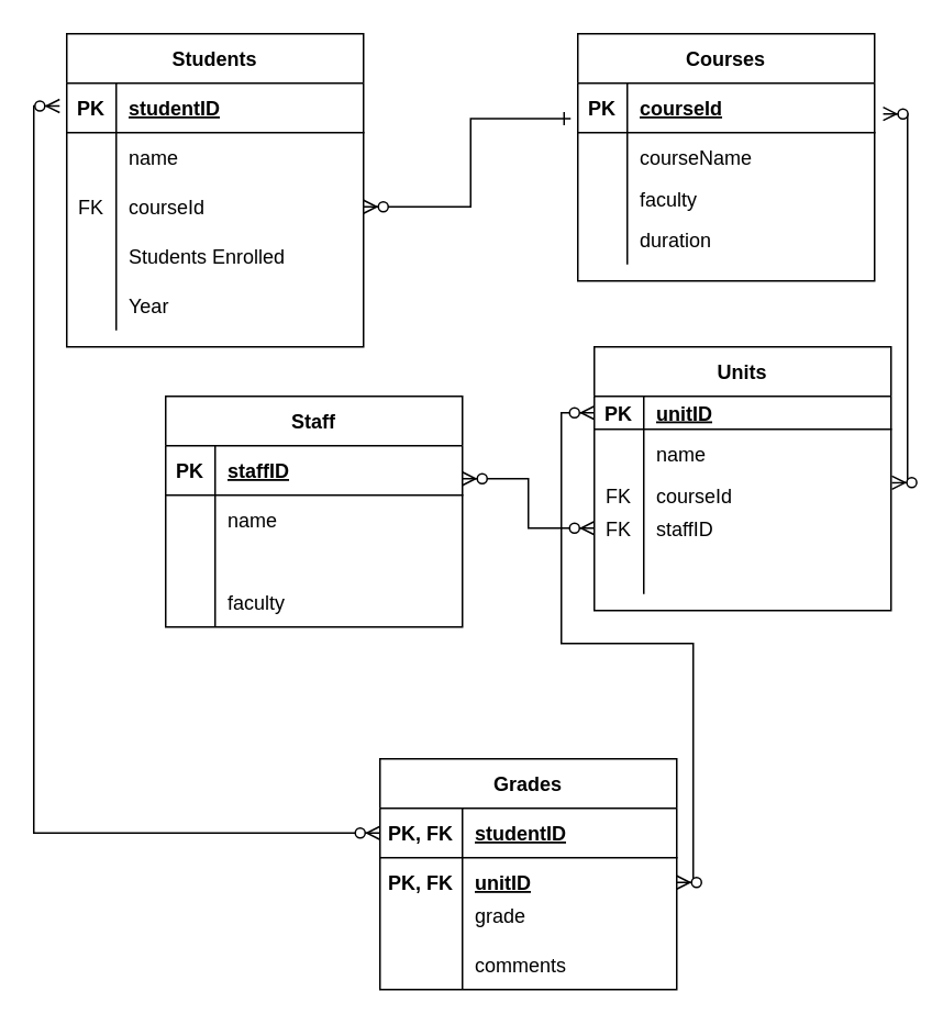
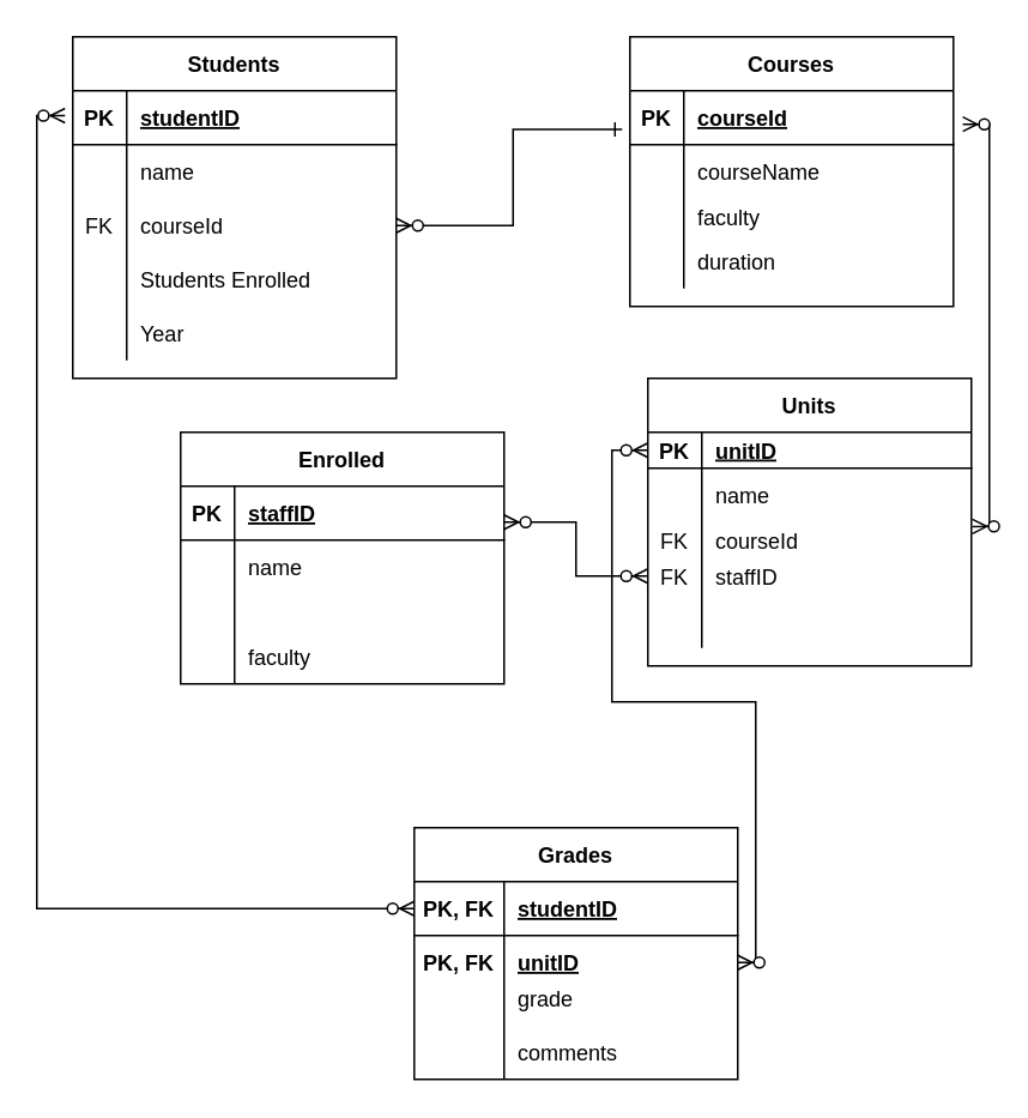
- <mxCell id="31" value="Staff" style="shape=table;startSize=30;container=1;collapsible=1;childLayout=tableLayout;fixedRows=1;rowLines=0;fontStyle=1;align=center;resizeLast=1;" vertex="1" parent="1"><mxGeometry x="100" y="240" width="180" height="140" as="geometry" /></mxCell>
+ <mxCell id="31" value="Enrolled" style="shape=table;startSize=30;container=1;collapsible=1;childLayout=tableLayout;fixedRows=1;rowLines=0;fontStyle=1;align=center;resizeLast=1;" vertex="1" parent="1"><mxGeometry x="100" y="240" width="180" height="140" as="geometry" /></mxCell>
